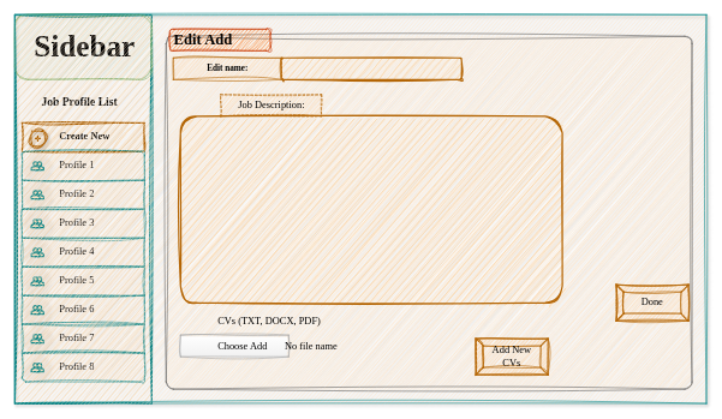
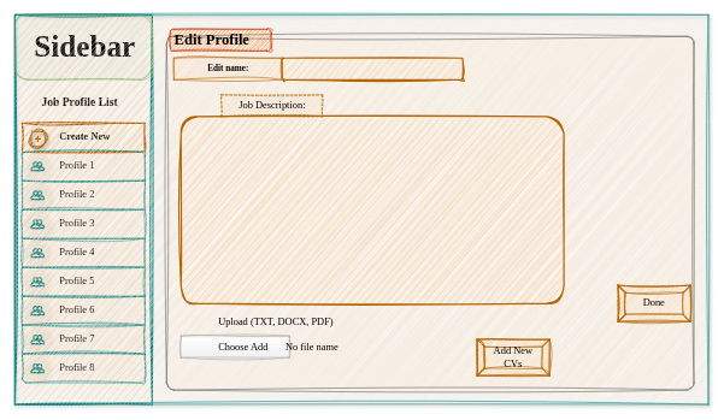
- <mxCell id="37" value="Edit Add" style="shape=rect;strokeWidth=1;dashed=0;rounded=1;arcSize=20;fontSize=21;spacing=2;spacingTop=-2;align=left;autosize=1;spacingLeft=4;resizeWidth=0;resizeHeight=0;perimeter=none;html=1;whiteSpace=wrap;sketch=1;hachureGap=4;jiggle=2;curveFitting=1;fontFamily=Architects Daughter;fontSource=https%3A%2F%2Ffonts.googleapis.com%2Fcss%3Ffamily%3DArchitects%2BDaughter;fillColor=#fa6800;fontColor=#000000;strokeColor=#C73500;fontStyle=1" parent="36" vertex="1"><mxGeometry x="5" width="140" height="30" as="geometry" /></mxCell>
+ <mxCell id="37" value="Edit Profile" style="shape=rect;strokeWidth=1;dashed=0;rounded=1;arcSize=20;fontSize=21;spacing=2;spacingTop=-2;align=left;autosize=1;spacingLeft=4;resizeWidth=0;resizeHeight=0;perimeter=none;html=1;whiteSpace=wrap;sketch=1;hachureGap=4;jiggle=2;curveFitting=1;fontFamily=Architects Daughter;fontSource=https%3A%2F%2Ffonts.googleapis.com%2Fcss%3Ffamily%3DArchitects%2BDaughter;fillColor=#fa6800;fontColor=#000000;strokeColor=#C73500;fontStyle=1" parent="36" vertex="1"><mxGeometry x="5" width="140" height="30" as="geometry" /></mxCell>
- <mxCell id="43" value="CVs (TXT, DOCX, PDF)" style="fillColor=none;strokeColor=none;align=left;fontSize=14;sketch=1;jiggle=2;curveFitting=1;verticalAlign=middle;spacingLeft=50;spacingRight=10;fontFamily=Architects Daughter;fontSource=https%3A%2F%2Ffonts.googleapis.com%2Fcss%3Ffamily%3DArchitects%2BDaughter;fontColor=default;fontStyle=0;labelBackgroundColor=none;autosize=1;" parent="42" vertex="1"><mxGeometry width="240" height="30" as="geometry" /></mxCell>
+ <mxCell id="43" value="Upload (TXT, DOCX, PDF)" style="fillColor=none;strokeColor=none;align=left;fontSize=14;sketch=1;jiggle=2;curveFitting=1;verticalAlign=middle;spacingLeft=50;spacingRight=10;fontFamily=Architects Daughter;fontSource=https%3A%2F%2Ffonts.googleapis.com%2Fcss%3Ffamily%3DArchitects%2BDaughter;fontColor=default;fontStyle=0;labelBackgroundColor=none;autosize=1;" parent="42" vertex="1"><mxGeometry width="240" height="30" as="geometry" /></mxCell>
